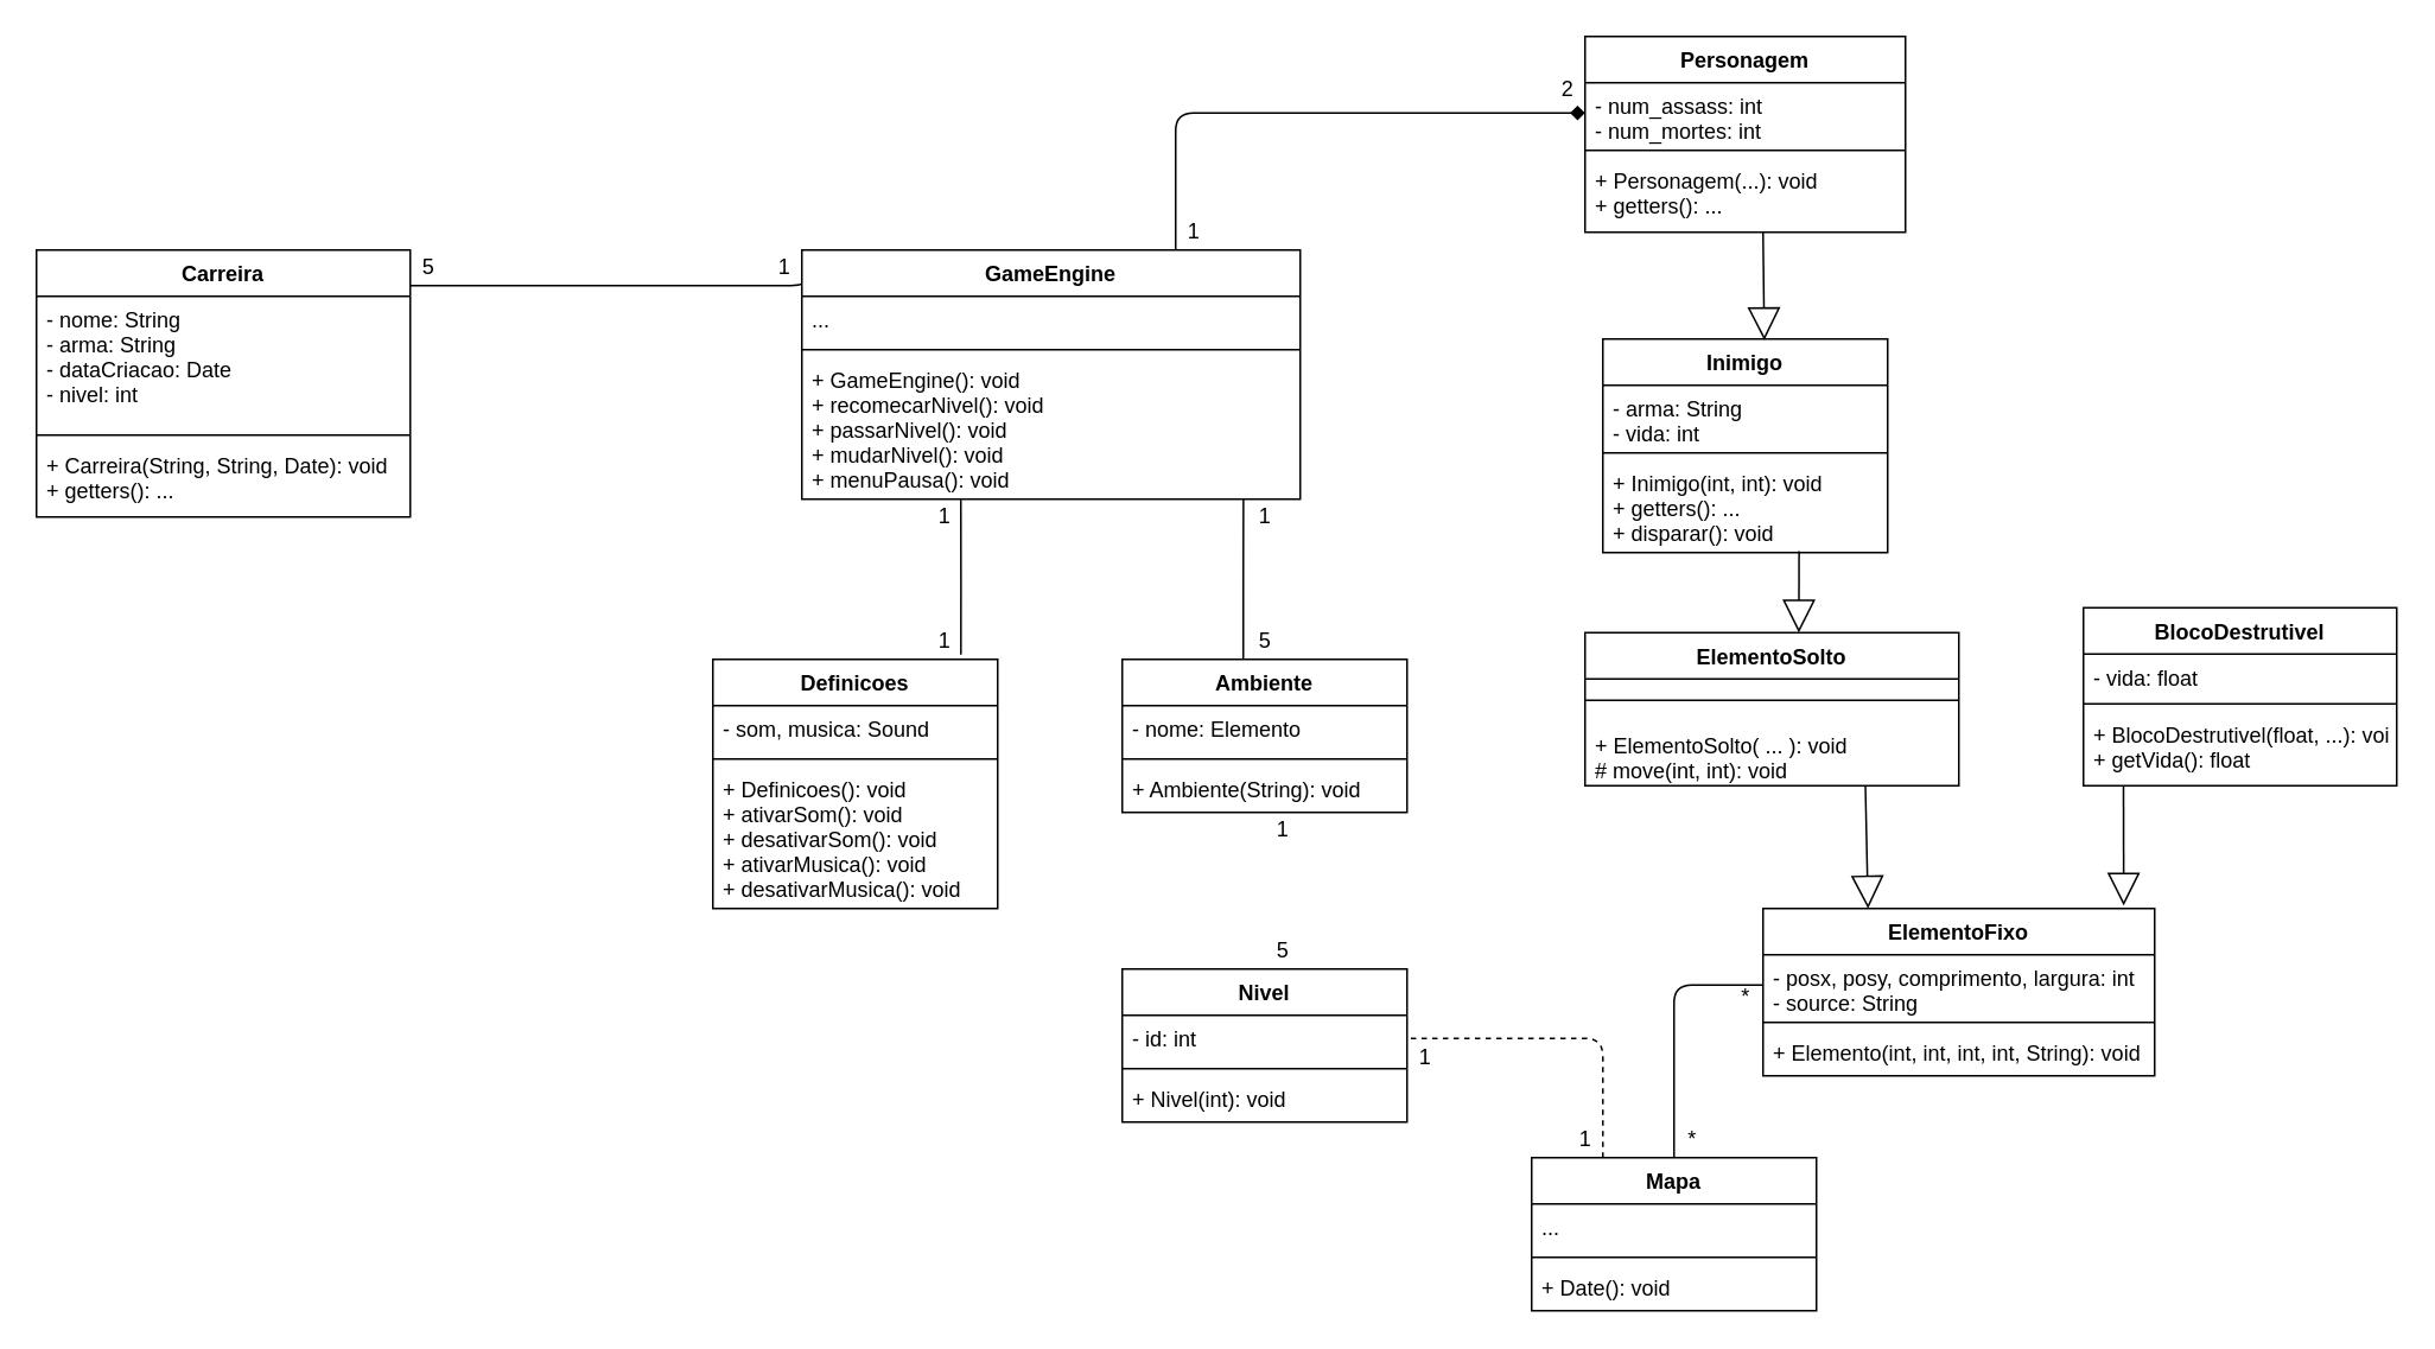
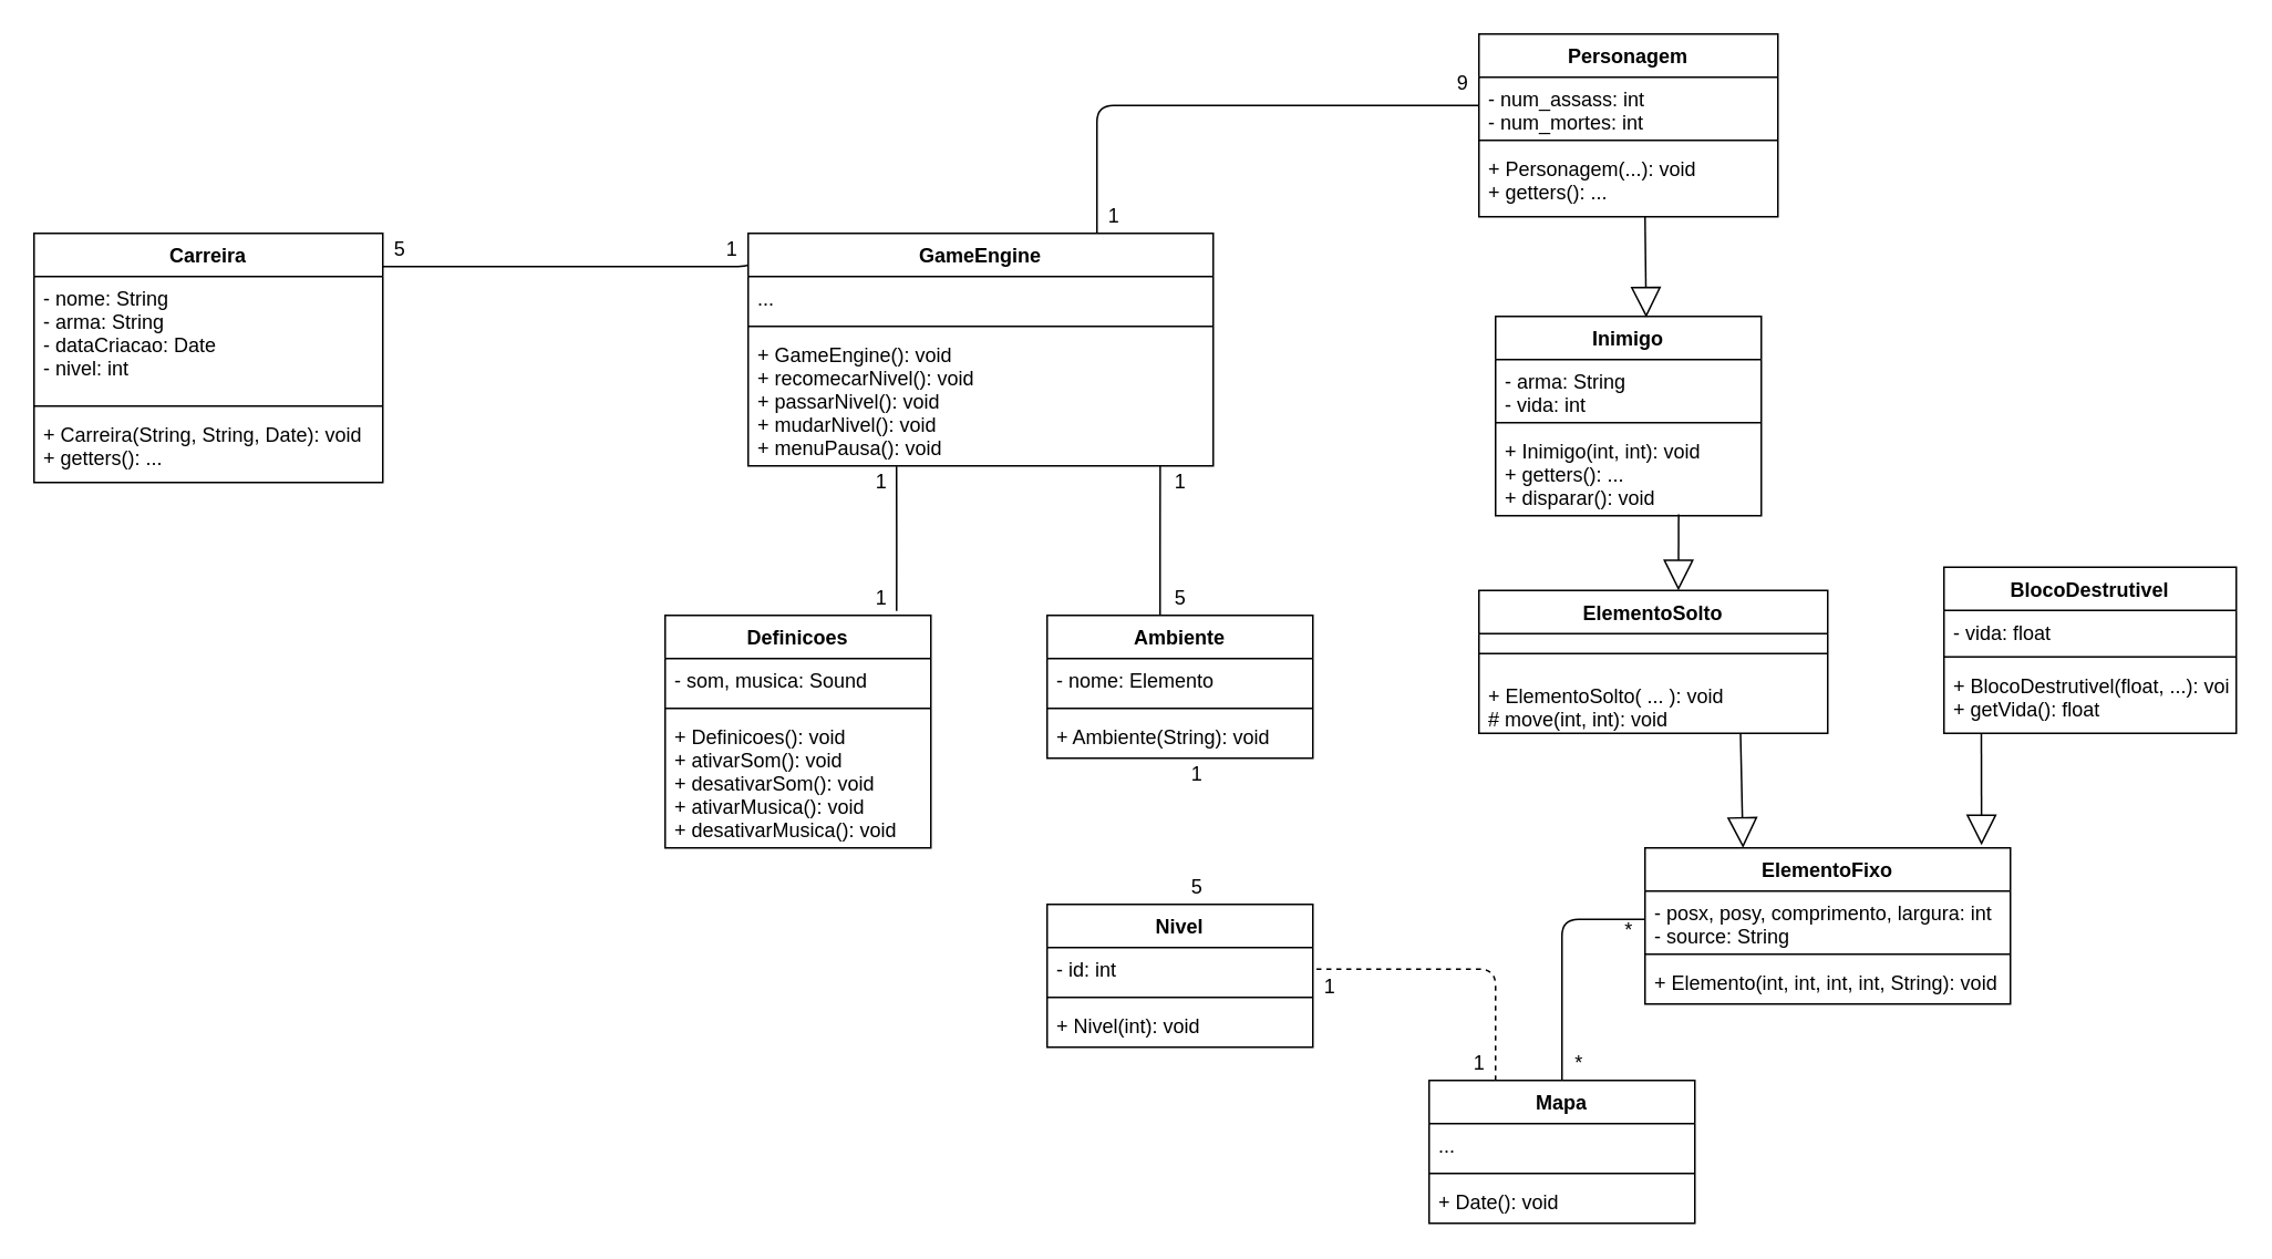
- <mxCell id="24" value="2" style="text;html=1;align=center;verticalAlign=middle;resizable=0;points=[];autosize=1;" vertex="1" parent="1"><mxGeometry x="870" y="40" width="20" height="20" as="geometry" /></mxCell>
+ <mxCell id="24" value="9" style="text;html=1;align=center;verticalAlign=middle;resizable=0;points=[];autosize=1;" vertex="1" parent="1"><mxGeometry x="870" y="40" width="20" height="20" as="geometry" /></mxCell>
- <mxCell id="23" value="" style="endArrow=diamond;html=1;edgeStyle=orthogonalEdgeStyle;entryX=0;entryY=0.5;entryDx=0;entryDy=0;exitX=0.75;exitY=0;exitDx=0;exitDy=0;" edge="1" parent="1" source="30" target="66"><mxGeometry relative="1" as="geometry"><mxPoint x="650" y="90" as="sourcePoint" /><mxPoint x="810" y="90" as="targetPoint" /></mxGeometry></mxCell>
+ <mxCell id="23" value="" style="endArrow=none;html=1;edgeStyle=orthogonalEdgeStyle;entryX=0;entryY=0.5;entryDx=0;entryDy=0;exitX=0.75;exitY=0;exitDx=0;exitDy=0;" edge="1" parent="1" source="30" target="66"><mxGeometry relative="1" as="geometry"><mxPoint x="650" y="90" as="sourcePoint" /><mxPoint x="810" y="90" as="targetPoint" /></mxGeometry></mxCell>
